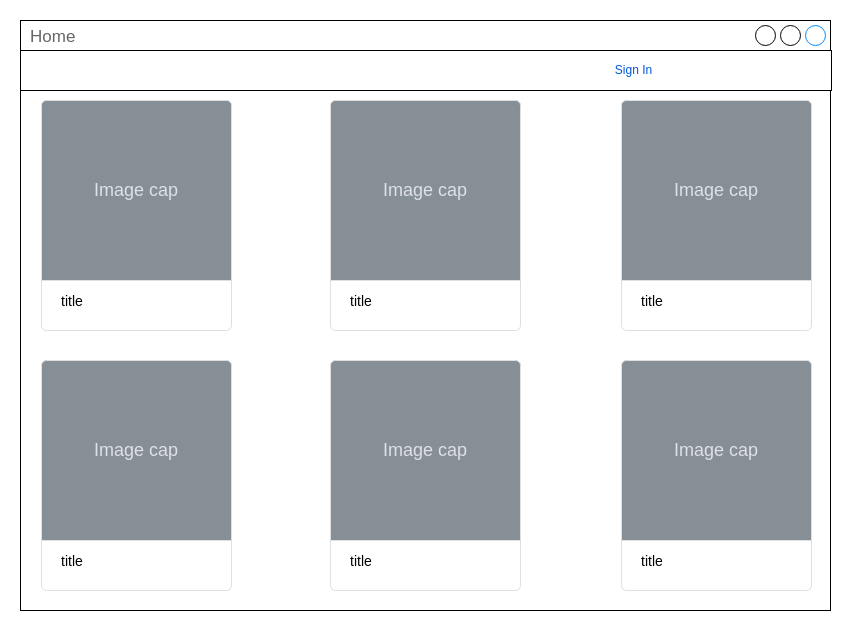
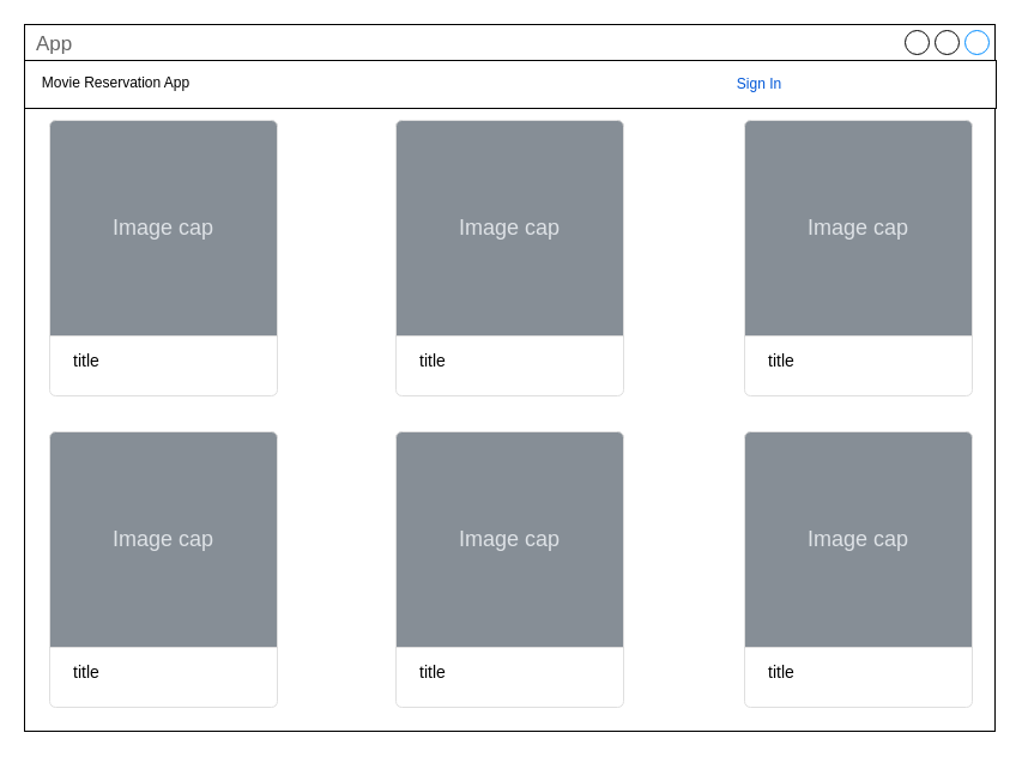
- <mxCell id="2" value="Home" style="strokeWidth=1;shadow=0;dashed=0;align=center;html=1;shape=mxgraph.mockup.containers.window;align=left;verticalAlign=top;spacingLeft=8;strokeColor2=#008cff;strokeColor3=#c4c4c4;fontColor=#666666;mainText=;fontSize=17;labelBackgroundColor=none;whiteSpace=wrap;" parent="1" vertex="1"><mxGeometry x="20" y="20" width="810" height="590" as="geometry" /></mxCell>
+ <mxCell id="2" value="App" style="strokeWidth=1;shadow=0;dashed=0;align=center;html=1;shape=mxgraph.mockup.containers.window;align=left;verticalAlign=top;spacingLeft=8;strokeColor2=#008cff;strokeColor3=#c4c4c4;fontColor=#666666;mainText=;fontSize=17;labelBackgroundColor=none;whiteSpace=wrap;" parent="1" vertex="1"><mxGeometry x="20" y="20" width="810" height="590" as="geometry" /></mxCell>
+ <mxCell id="5" value="Movie Reservation App" style="text;html=1;align=center;verticalAlign=middle;whiteSpace=wrap;rounded=0;" parent="1" vertex="1"><mxGeometry x="31" y="53.5" width="131" height="30" as="geometry" /></mxCell>
